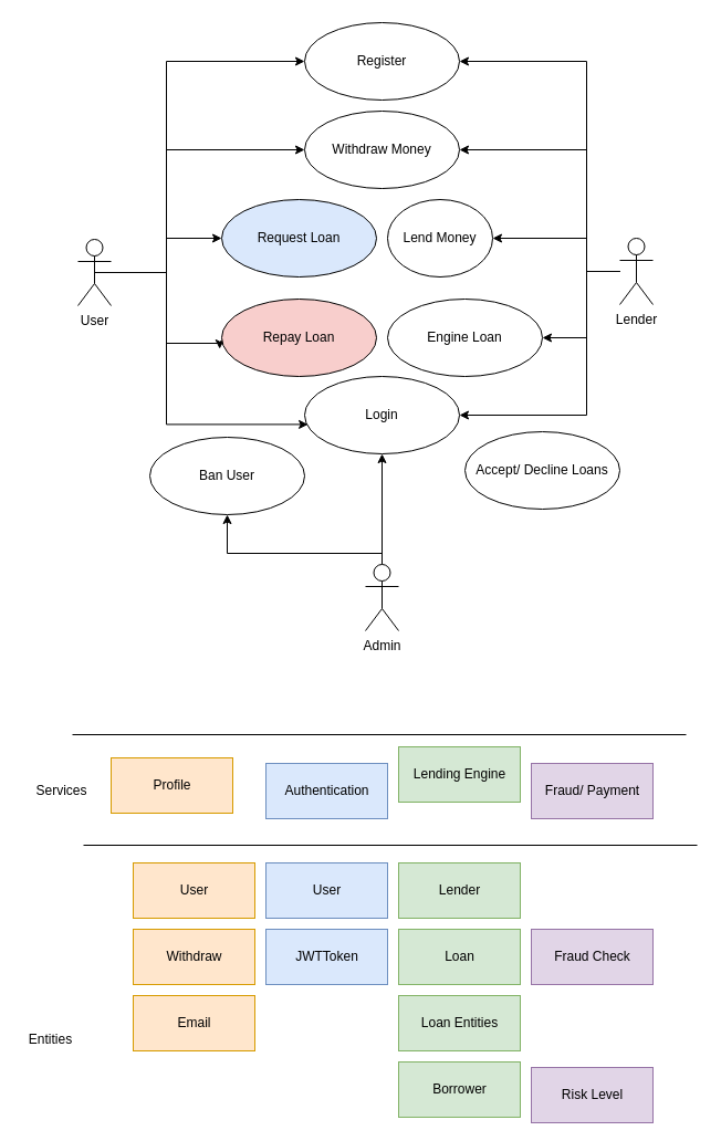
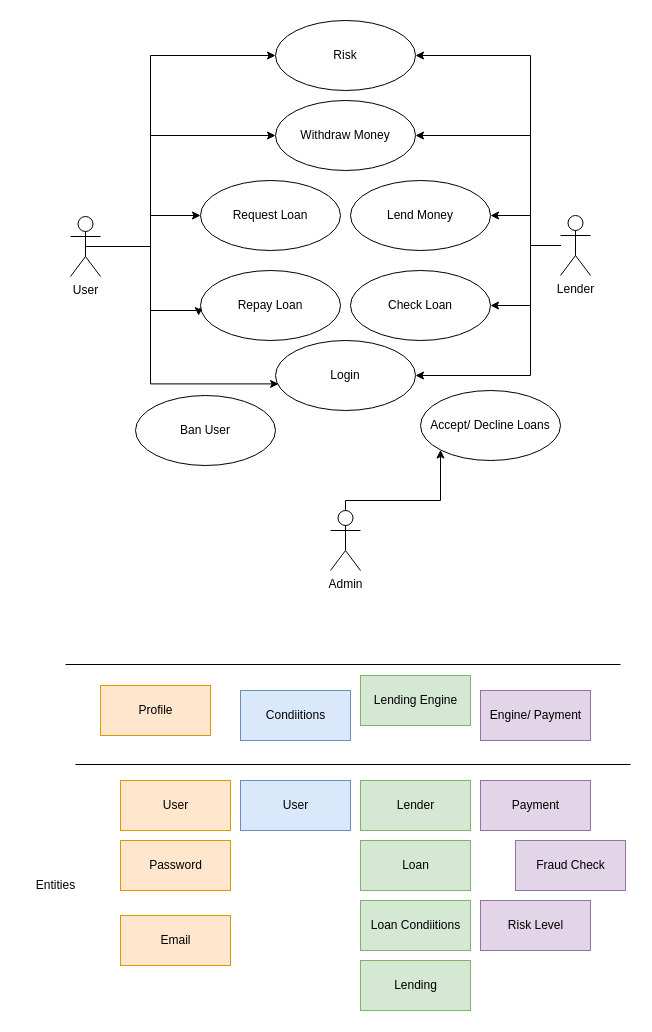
- <mxCell id="18" value="Register" style="ellipse;whiteSpace=wrap;html=1;" vertex="1" parent="1"><mxGeometry x="275" y="20" width="140" height="70" as="geometry" /></mxCell>
+ <mxCell id="18" value="Risk" style="ellipse;whiteSpace=wrap;html=1;" vertex="1" parent="1"><mxGeometry x="275" y="20" width="140" height="70" as="geometry" /></mxCell>
- <mxCell id="26" value="Request Loan" style="ellipse;whiteSpace=wrap;html=1;fillColor=#dae8fc;" vertex="1" parent="1"><mxGeometry x="200" y="180" width="140" height="70" as="geometry" /></mxCell>
+ <mxCell id="26" value="Request Loan" style="ellipse;whiteSpace=wrap;html=1;" vertex="1" parent="1"><mxGeometry x="200" y="180" width="140" height="70" as="geometry" /></mxCell>
- <mxCell id="22" value="Lend Money" style="ellipse;whiteSpace=wrap;html=1;" vertex="1" parent="1"><mxGeometry x="350" y="180" width="95" height="70" as="geometry" /></mxCell>
+ <mxCell id="22" value="Lend Money" style="ellipse;whiteSpace=wrap;html=1;" vertex="1" parent="1"><mxGeometry x="350" y="180" width="140" height="70" as="geometry" /></mxCell>
- <mxCell id="21" value="Repay Loan" style="ellipse;whiteSpace=wrap;html=1;fillColor=#f8cecc;" vertex="1" parent="1"><mxGeometry x="200" y="270" width="140" height="70" as="geometry" /></mxCell>
+ <mxCell id="21" value="Repay Loan" style="ellipse;whiteSpace=wrap;html=1;" vertex="1" parent="1"><mxGeometry x="200" y="270" width="140" height="70" as="geometry" /></mxCell>
- <mxCell id="23" value="Engine Loan" style="ellipse;whiteSpace=wrap;html=1;" vertex="1" parent="1"><mxGeometry x="350" y="270" width="140" height="70" as="geometry" /></mxCell>
+ <mxCell id="23" value="Check Loan" style="ellipse;whiteSpace=wrap;html=1;" vertex="1" parent="1"><mxGeometry x="350" y="270" width="140" height="70" as="geometry" /></mxCell>
- <mxCell id="14" style="edgeStyle=orthogonalEdgeStyle;rounded=0;orthogonalLoop=1;jettySize=auto;html=1;entryX=0.5;entryY=1;entryDx=0;entryDy=0;" edge="1" parent="1" source="17" target="19"><mxGeometry relative="1" as="geometry" /></mxCell>
- <mxCell id="15" style="edgeStyle=orthogonalEdgeStyle;rounded=0;orthogonalLoop=1;jettySize=auto;html=1;entryX=0.5;entryY=1;entryDx=0;entryDy=0;" edge="1" parent="1" source="17" target="24"><mxGeometry relative="1" as="geometry"><Array as="points"><mxPoint x="345" y="500" /><mxPoint x="205" y="500" /></Array></mxGeometry></mxCell>
+ <mxCell id="16" style="edgeStyle=orthogonalEdgeStyle;rounded=0;orthogonalLoop=1;jettySize=auto;html=1;" edge="1" parent="1" source="17" target="25"><mxGeometry relative="1" as="geometry"><Array as="points"><mxPoint x="345" y="500" /><mxPoint x="440" y="500" /></Array></mxGeometry></mxCell>
- <mxCell id="33" value="Services" style="text;html=1;align=center;verticalAlign=middle;resizable=0;points=[];autosize=1;strokeColor=none;fillColor=none;" vertex="1" parent="1"><mxGeometry x="20" y="700" width="70" height="30" as="geometry" /></mxCell>
- <mxCell id="27" value="Authentication" style="html=1;fillColor=#dae8fc;strokeColor=#6c8ebf;" vertex="1" parent="1"><mxGeometry x="240" y="690" width="110" height="50" as="geometry" /></mxCell>
+ <mxCell id="27" value="Condiitions" style="html=1;fillColor=#dae8fc;strokeColor=#6c8ebf;" vertex="1" parent="1"><mxGeometry x="240" y="690" width="110" height="50" as="geometry" /></mxCell>
- <mxCell id="30" value="Fraud/ Payment" style="html=1;fillColor=#e1d5e7;strokeColor=#9673a6;" vertex="1" parent="1"><mxGeometry x="480" y="690" width="110" height="50" as="geometry" /></mxCell>
+ <mxCell id="30" value="Engine/ Payment" style="html=1;fillColor=#e1d5e7;strokeColor=#9673a6;" vertex="1" parent="1"><mxGeometry x="480" y="690" width="110" height="50" as="geometry" /></mxCell>
+ <mxCell id="43" value="Payment" style="html=1;fillColor=#e1d5e7;strokeColor=#9673a6;" vertex="1" parent="1"><mxGeometry x="480" y="780" width="110" height="50" as="geometry" /></mxCell>
- <mxCell id="37" value="Withdraw" style="html=1;fillColor=#ffe6cc;strokeColor=#d79b00;" vertex="1" parent="1"><mxGeometry x="120" y="840" width="110" height="50" as="geometry" /></mxCell>
+ <mxCell id="37" value="Password" style="html=1;fillColor=#ffe6cc;strokeColor=#d79b00;" vertex="1" parent="1"><mxGeometry x="120" y="840" width="110" height="50" as="geometry" /></mxCell>
- <mxCell id="35" value="JWTToken" style="html=1;fillColor=#dae8fc;strokeColor=#6c8ebf;" vertex="1" parent="1"><mxGeometry x="240" y="840" width="110" height="50" as="geometry" /></mxCell>
- <mxCell id="44" value="Fraud Check" style="html=1;fillColor=#e1d5e7;strokeColor=#9673a6;" vertex="1" parent="1"><mxGeometry x="480" y="840" width="110" height="50" as="geometry" /></mxCell>
+ <mxCell id="44" value="Fraud Check" style="html=1;fillColor=#e1d5e7;strokeColor=#9673a6;" vertex="1" parent="1"><mxGeometry x="515" y="840" width="110" height="50" as="geometry" /></mxCell>
- <mxCell id="38" value="Email" style="html=1;fillColor=#ffe6cc;strokeColor=#d79b00;" vertex="1" parent="1"><mxGeometry x="120" y="900" width="110" height="50" as="geometry" /></mxCell>
+ <mxCell id="38" value="Email" style="html=1;fillColor=#ffe6cc;strokeColor=#d79b00;" vertex="1" parent="1"><mxGeometry x="120" y="915" width="110" height="50" as="geometry" /></mxCell>
- <mxCell id="41" value="Loan Entities" style="html=1;fillColor=#d5e8d4;strokeColor=#82b366;" vertex="1" parent="1"><mxGeometry x="360" y="900" width="110" height="50" as="geometry" /></mxCell>
+ <mxCell id="41" value="Loan Condiitions" style="html=1;fillColor=#d5e8d4;strokeColor=#82b366;" vertex="1" parent="1"><mxGeometry x="360" y="900" width="110" height="50" as="geometry" /></mxCell>
- <mxCell id="46" value="Entities" style="text;html=1;align=center;verticalAlign=middle;resizable=0;points=[];autosize=1;strokeColor=none;fillColor=none;" vertex="1" parent="1"><mxGeometry x="15" y="925" width="60" height="30" as="geometry" /></mxCell>
+ <mxCell id="46" value="Entities" style="text;html=1;align=center;verticalAlign=middle;resizable=0;points=[];autosize=1;strokeColor=none;fillColor=none;" vertex="1" parent="1"><mxGeometry x="25" y="870" width="60" height="30" as="geometry" /></mxCell>
- <mxCell id="42" value="Borrower" style="html=1;fillColor=#d5e8d4;strokeColor=#82b366;" vertex="1" parent="1"><mxGeometry x="360" y="960" width="110" height="50" as="geometry" /></mxCell>
+ <mxCell id="42" value="Lending" style="html=1;fillColor=#d5e8d4;strokeColor=#82b366;" vertex="1" parent="1"><mxGeometry x="360" y="960" width="110" height="50" as="geometry" /></mxCell>
- <mxCell id="45" value="Risk Level" style="html=1;fillColor=#e1d5e7;strokeColor=#9673a6;" vertex="1" parent="1"><mxGeometry x="480" y="965" width="110" height="50" as="geometry" /></mxCell>
+ <mxCell id="45" value="Risk Level" style="html=1;fillColor=#e1d5e7;strokeColor=#9673a6;" vertex="1" parent="1"><mxGeometry x="480" y="900" width="110" height="50" as="geometry" /></mxCell>
